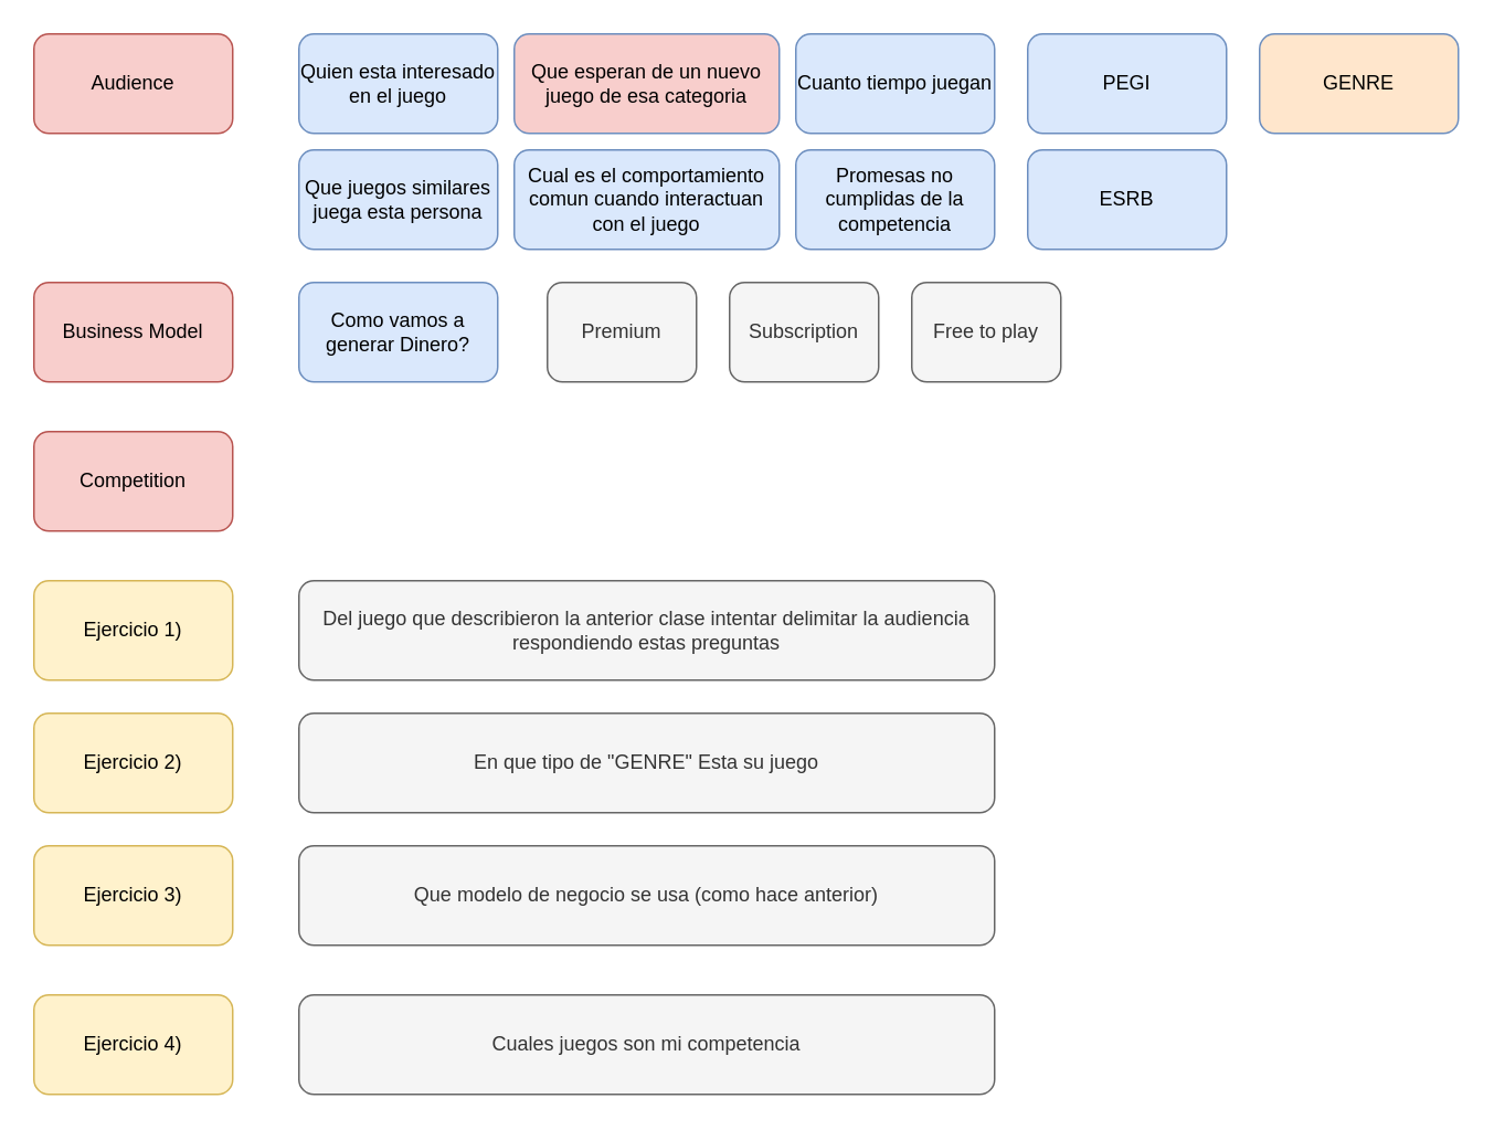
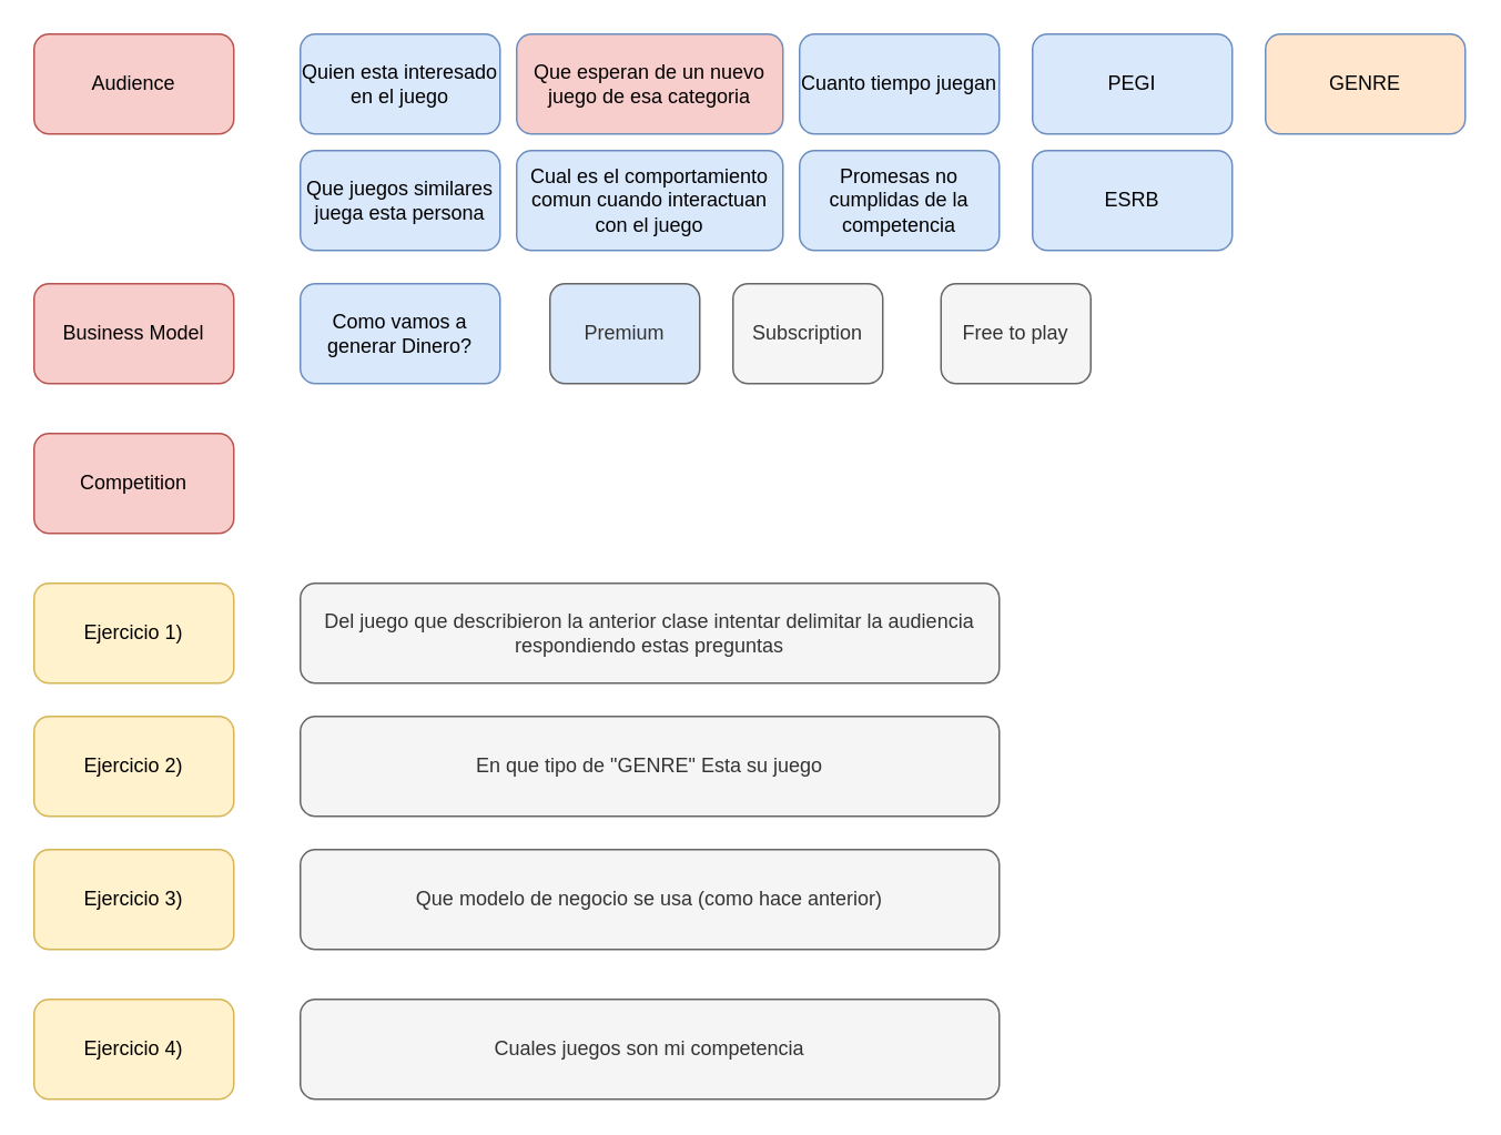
- <mxCell id="15" value="Premium" style="rounded=1;whiteSpace=wrap;html=1;fillColor=#f5f5f5;fontColor=#333333;strokeColor=#666666;" vertex="1" parent="1"><mxGeometry x="330" y="170" width="90" height="60" as="geometry" /></mxCell>
+ <mxCell id="15" value="Premium" style="rounded=1;whiteSpace=wrap;html=1;fillColor=#dae8fc;fontColor=#333333;strokeColor=#666666;" vertex="1" parent="1"><mxGeometry x="330" y="170" width="90" height="60" as="geometry" /></mxCell>
- <mxCell id="17" value="Free to play" style="rounded=1;whiteSpace=wrap;html=1;fillColor=#f5f5f5;fontColor=#333333;strokeColor=#666666;" vertex="1" parent="1"><mxGeometry x="550" y="170" width="90" height="60" as="geometry" /></mxCell>
+ <mxCell id="17" value="Free to play" style="rounded=1;whiteSpace=wrap;html=1;fillColor=#f5f5f5;fontColor=#333333;strokeColor=#666666;" vertex="1" parent="1"><mxGeometry x="565" y="170" width="90" height="60" as="geometry" /></mxCell>
